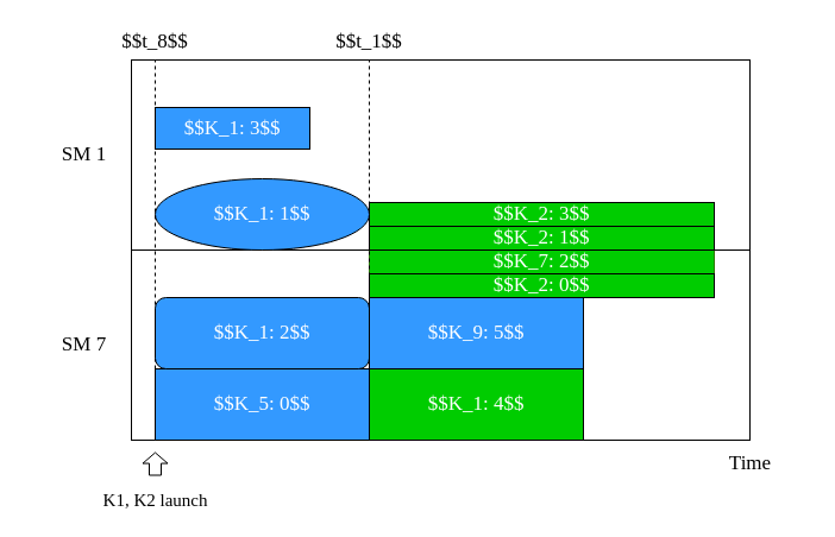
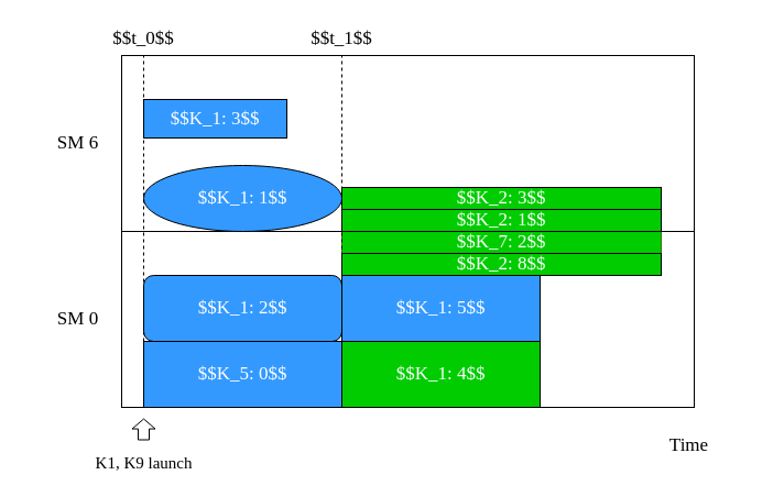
- <mxCell id="23" value="$$t_8$$" style="text;html=1;strokeColor=none;fillColor=none;align=center;verticalAlign=middle;whiteSpace=wrap;rounded=0;fontFamily=Times New Roman;fontSize=17;" vertex="1" parent="1"><mxGeometry x="100" y="20" width="60" height="30" as="geometry" /></mxCell>
+ <mxCell id="23" value="$$t_0$$" style="text;html=1;strokeColor=none;fillColor=none;align=center;verticalAlign=middle;whiteSpace=wrap;rounded=0;fontFamily=Times New Roman;fontSize=17;" vertex="1" parent="1"><mxGeometry x="100" y="20" width="60" height="30" as="geometry" /></mxCell>
- <mxCell id="3" value="SM 1" style="text;strokeColor=none;fillColor=none;html=1;fontSize=17;fontStyle=0;verticalAlign=middle;align=center;fontFamily=Times New Roman;" vertex="1" parent="1"><mxGeometry x="20" y="110" width="100" height="40" as="geometry" /></mxCell>
+ <mxCell id="3" value="SM 6" style="text;strokeColor=none;fillColor=none;html=1;fontSize=17;fontStyle=0;verticalAlign=middle;align=center;fontFamily=Times New Roman;" vertex="1" parent="1"><mxGeometry x="20" y="110" width="100" height="40" as="geometry" /></mxCell>
- <mxCell id="9" value="$$K_2: 0$$" style="rounded=0;whiteSpace=wrap;html=1;fontFamily=Times New Roman;fontSize=17;fillColor=#00CC00;fontColor=#ffffff;strokeColor=#000000;" vertex="1" parent="7"><mxGeometry y="60" width="290" height="20" as="geometry" /></mxCell>
+ <mxCell id="9" value="$$K_2: 8$$" style="rounded=0;whiteSpace=wrap;html=1;fontFamily=Times New Roman;fontSize=17;fillColor=#00CC00;fontColor=#ffffff;strokeColor=#000000;" vertex="1" parent="7"><mxGeometry y="60" width="290" height="20" as="geometry" /></mxCell>
- <mxCell id="19" value="$$K_9: 5$$" style="rounded=0;whiteSpace=wrap;html=1;fontFamily=Times New Roman;fontSize=17;fillColor=#3399FF;fontColor=#ffffff;strokeColor=#000000;" vertex="1" parent="1"><mxGeometry x="310" y="250" width="180" height="60" as="geometry" /></mxCell>
+ <mxCell id="19" value="$$K_1: 5$$" style="rounded=0;whiteSpace=wrap;html=1;fontFamily=Times New Roman;fontSize=17;fillColor=#3399FF;fontColor=#ffffff;strokeColor=#000000;" vertex="1" parent="1"><mxGeometry x="310" y="250" width="180" height="60" as="geometry" /></mxCell>
- <mxCell id="5" value="SM 7" style="text;strokeColor=none;fillColor=none;html=1;fontSize=17;fontStyle=0;verticalAlign=middle;align=center;fontFamily=Times New Roman;" vertex="1" parent="1"><mxGeometry x="20" y="270" width="100" height="40" as="geometry" /></mxCell>
+ <mxCell id="5" value="SM 0" style="text;strokeColor=none;fillColor=none;html=1;fontSize=17;fontStyle=0;verticalAlign=middle;align=center;fontFamily=Times New Roman;" vertex="1" parent="1"><mxGeometry x="20" y="270" width="100" height="40" as="geometry" /></mxCell>
- <mxCell id="2" value="Time" style="text;strokeColor=none;fillColor=none;html=1;fontSize=17;fontStyle=0;verticalAlign=middle;align=center;fontFamily=Times New Roman;" vertex="1" parent="1"><mxGeometry x="580" y="370" width="100" height="40" as="geometry" /></mxCell>
+ <mxCell id="2" value="Time" style="text;strokeColor=none;fillColor=none;html=1;fontSize=17;fontStyle=0;verticalAlign=middle;align=center;fontFamily=Times New Roman;" vertex="1" parent="1"><mxGeometry x="575" y="385" width="100" height="40" as="geometry" /></mxCell>
- <mxCell id="15" value="K1, K2 launch" style="text;strokeColor=none;fillColor=none;html=1;fontSize=15;fontStyle=0;verticalAlign=middle;align=center;fontFamily=Times New Roman;horizontal=1;" vertex="1" parent="1"><mxGeometry x="80" y="410" width="100" height="20" as="geometry" /></mxCell>
+ <mxCell id="15" value="K1, K9 launch" style="text;strokeColor=none;fillColor=none;html=1;fontSize=15;fontStyle=0;verticalAlign=middle;align=center;fontFamily=Times New Roman;horizontal=1;" vertex="1" parent="1"><mxGeometry x="80" y="410" width="100" height="20" as="geometry" /></mxCell>
